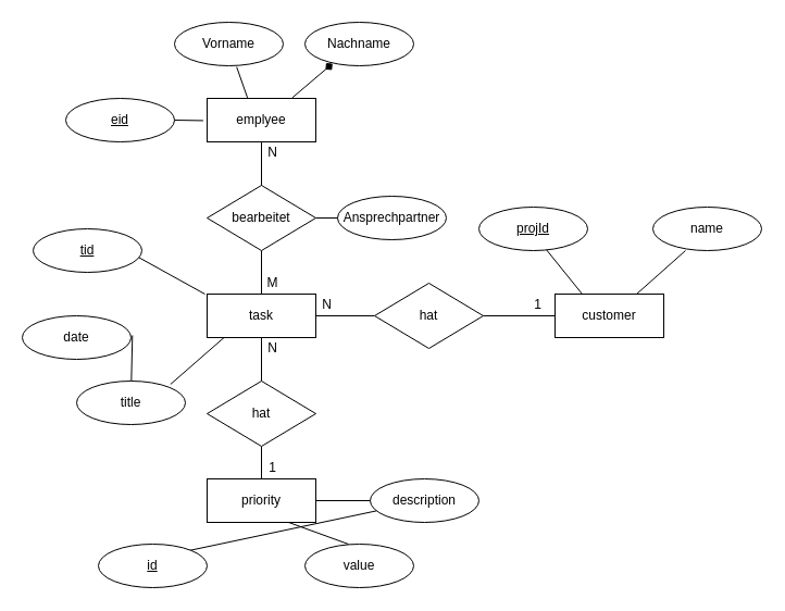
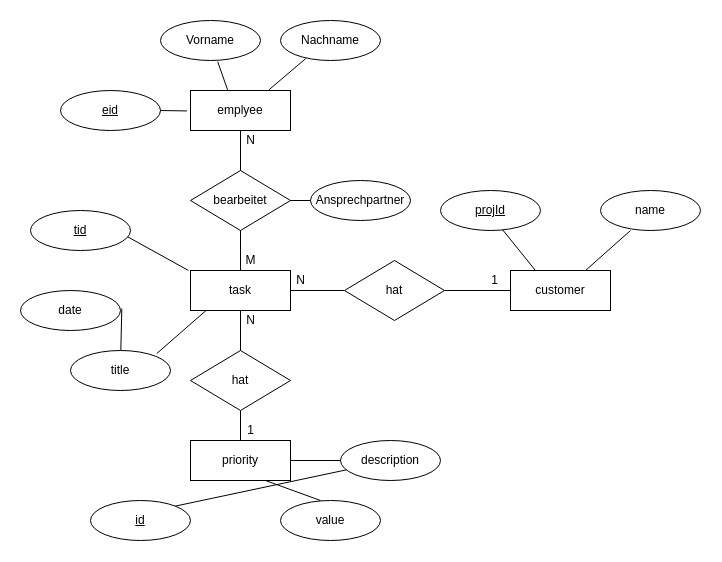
- <mxCell id="43" value="" style="endArrow=diamond;html=1;entryX=0.253;entryY=0.95;entryDx=0;entryDy=0;entryPerimeter=0;exitX=0.784;exitY=-0.016;exitDx=0;exitDy=0;exitPerimeter=0;" edge="1" parent="1" source="32" target="40"><mxGeometry width="50" height="50" relative="1" as="geometry"><mxPoint x="150" y="110" as="sourcePoint" /><mxPoint x="200" y="60" as="targetPoint" /></mxGeometry></mxCell>
+ <mxCell id="43" value="" style="endArrow=none;html=1;entryX=0.253;entryY=0.95;entryDx=0;entryDy=0;entryPerimeter=0;exitX=0.784;exitY=-0.016;exitDx=0;exitDy=0;exitPerimeter=0;" edge="1" parent="1" source="32" target="40"><mxGeometry width="50" height="50" relative="1" as="geometry"><mxPoint x="150" y="110" as="sourcePoint" /><mxPoint x="200" y="60" as="targetPoint" /></mxGeometry></mxCell>
